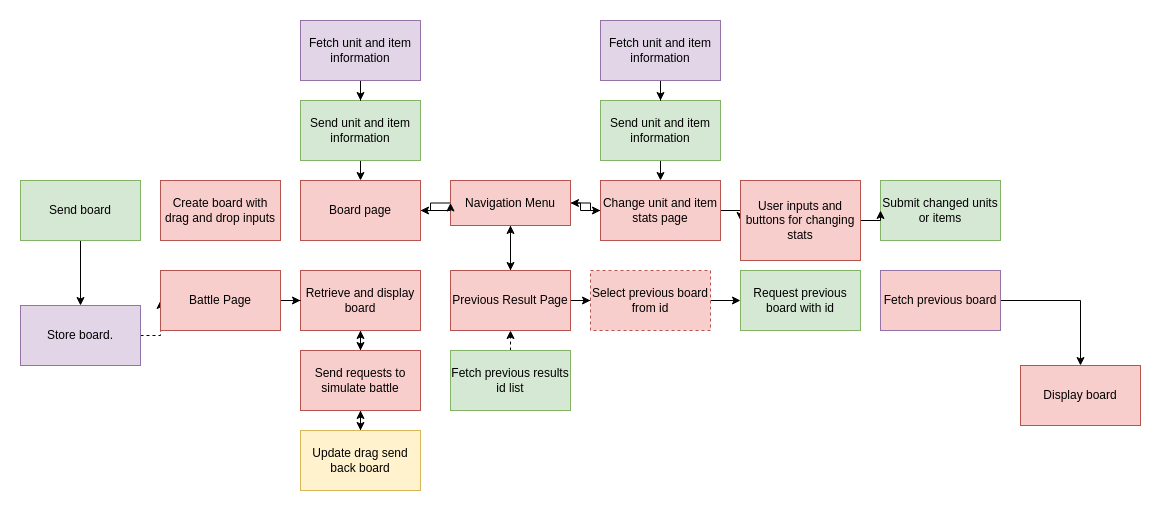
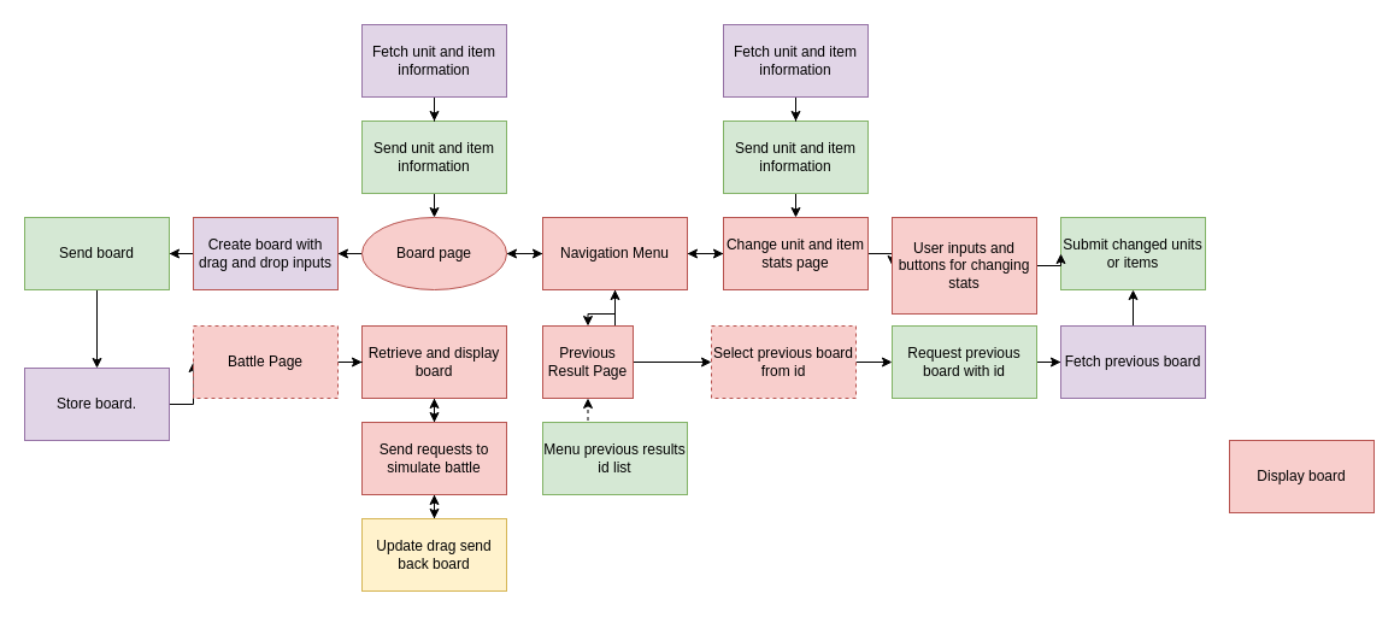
- <mxCell id="5" value="Navigation Menu" style="rounded=0;whiteSpace=wrap;html=1;fillColor=#f8cecc;strokeColor=#b85450;" parent="1" vertex="1"><mxGeometry x="450" y="180" width="120" height="45" as="geometry" /></mxCell>
+ <mxCell id="5" value="Navigation Menu" style="rounded=0;whiteSpace=wrap;html=1;fillColor=#f8cecc;strokeColor=#b85450;" parent="1" vertex="1"><mxGeometry x="450" y="180" width="120" height="60" as="geometry" /></mxCell>
+ <mxCell id="31" value="" style="edgeStyle=orthogonalEdgeStyle;rounded=0;orthogonalLoop=1;jettySize=auto;html=1;" parent="1" source="32" target="34" edge="1"><mxGeometry relative="1" as="geometry" /></mxCell>
- <mxCell id="32" value="Create board with drag and drop inputs" style="rounded=0;whiteSpace=wrap;html=1;fillColor=#f8cecc;strokeColor=#b85450;" parent="1" vertex="1"><mxGeometry x="160" y="180" width="120" height="60" as="geometry" /></mxCell>
+ <mxCell id="32" value="Create board with drag and drop inputs" style="rounded=0;whiteSpace=wrap;html=1;fillColor=#e1d5e7;strokeColor=#b85450;" parent="1" vertex="1"><mxGeometry x="160" y="180" width="120" height="60" as="geometry" /></mxCell>
+ <mxCell id="7" style="edgeStyle=orthogonalEdgeStyle;rounded=0;orthogonalLoop=1;jettySize=auto;html=1;entryX=1;entryY=0.5;entryDx=0;entryDy=0;" parent="1" source="8" target="32" edge="1"><mxGeometry relative="1" as="geometry" /></mxCell>
- <mxCell id="8" value="Board page" style="rounded=0;whiteSpace=wrap;html=1;fillColor=#f8cecc;strokeColor=#b85450;" parent="1" vertex="1"><mxGeometry x="300" y="180" width="120" height="60" as="geometry" /></mxCell>
+ <mxCell id="8" value="Board page" style="ellipse;whiteSpace=wrap;html=1;fillColor=#f8cecc;strokeColor=#b85450;" parent="1" vertex="1"><mxGeometry x="300" y="180" width="120" height="60" as="geometry" /></mxCell>
- <mxCell id="50" value="Battle Page" style="whiteSpace=wrap;html=1;fillColor=#f8cecc;strokeColor=#b85450;rounded=0;" vertex="1" parent="1"><mxGeometry x="160" y="270" width="120" height="60" as="geometry" /></mxCell>
+ <mxCell id="50" value="Battle Page" style="whiteSpace=wrap;html=1;fillColor=#f8cecc;strokeColor=#b85450;rounded=0;dashed=1;" vertex="1" parent="1"><mxGeometry x="160" y="270" width="120" height="60" as="geometry" /></mxCell>
- <mxCell id="14" value="Previous Result Page" style="rounded=0;whiteSpace=wrap;html=1;fillColor=#f8cecc;strokeColor=#b85450;" parent="1" vertex="1"><mxGeometry x="450" y="270" width="120" height="60" as="geometry" /></mxCell>
+ <mxCell id="14" value="Previous Result Page" style="rounded=0;whiteSpace=wrap;html=1;fillColor=#f8cecc;strokeColor=#b85450;" parent="1" vertex="1"><mxGeometry x="450" y="270" width="75" height="60" as="geometry" /></mxCell>
+ <mxCell id="20" value="" style="edgeStyle=orthogonalEdgeStyle;rounded=0;orthogonalLoop=1;jettySize=auto;html=1;" parent="1" source="21" target="25" edge="1"><mxGeometry relative="1" as="geometry" /></mxCell>
- <mxCell id="25" value="Fetch previous board" style="whiteSpace=wrap;html=1;rounded=0;fillColor=#f8cecc;strokeColor=#9673a6;" parent="1" vertex="1"><mxGeometry x="880" y="270" width="120" height="60" as="geometry" /></mxCell>
+ <mxCell id="25" value="Fetch previous board" style="whiteSpace=wrap;html=1;rounded=0;fillColor=#e1d5e7;strokeColor=#9673a6;" parent="1" vertex="1"><mxGeometry x="880" y="270" width="120" height="60" as="geometry" /></mxCell>
- <mxCell id="24" value="" style="edgeStyle=orthogonalEdgeStyle;rounded=0;orthogonalLoop=1;jettySize=auto;html=1;" parent="1" source="25" target="26" edge="1"><mxGeometry relative="1" as="geometry" /></mxCell>
+ <mxCell id="24" value="" style="edgeStyle=orthogonalEdgeStyle;rounded=0;orthogonalLoop=1;jettySize=auto;html=1;" parent="1" source="25" target="15" edge="1"><mxGeometry relative="1" as="geometry" /></mxCell>
- <mxCell id="35" value="" style="edgeStyle=orthogonalEdgeStyle;rounded=0;orthogonalLoop=1;jettySize=auto;html=1;dashed=1;" edge="1" parent="1" source="36" target="50"><mxGeometry relative="1" as="geometry" /></mxCell>
+ <mxCell id="35" value="" style="edgeStyle=orthogonalEdgeStyle;rounded=0;orthogonalLoop=1;jettySize=auto;html=1;" edge="1" parent="1" source="36" target="50"><mxGeometry relative="1" as="geometry" /></mxCell>
- <mxCell id="23" value="Fetch previous results id list" style="rounded=0;whiteSpace=wrap;html=1;fillColor=#d5e8d4;strokeColor=#82b366;" parent="1" vertex="1"><mxGeometry x="450" y="350" width="120" height="60" as="geometry" /></mxCell>
+ <mxCell id="23" value="Menu previous results id list" style="rounded=0;whiteSpace=wrap;html=1;fillColor=#d5e8d4;strokeColor=#82b366;" parent="1" vertex="1"><mxGeometry x="450" y="350" width="120" height="60" as="geometry" /></mxCell>
